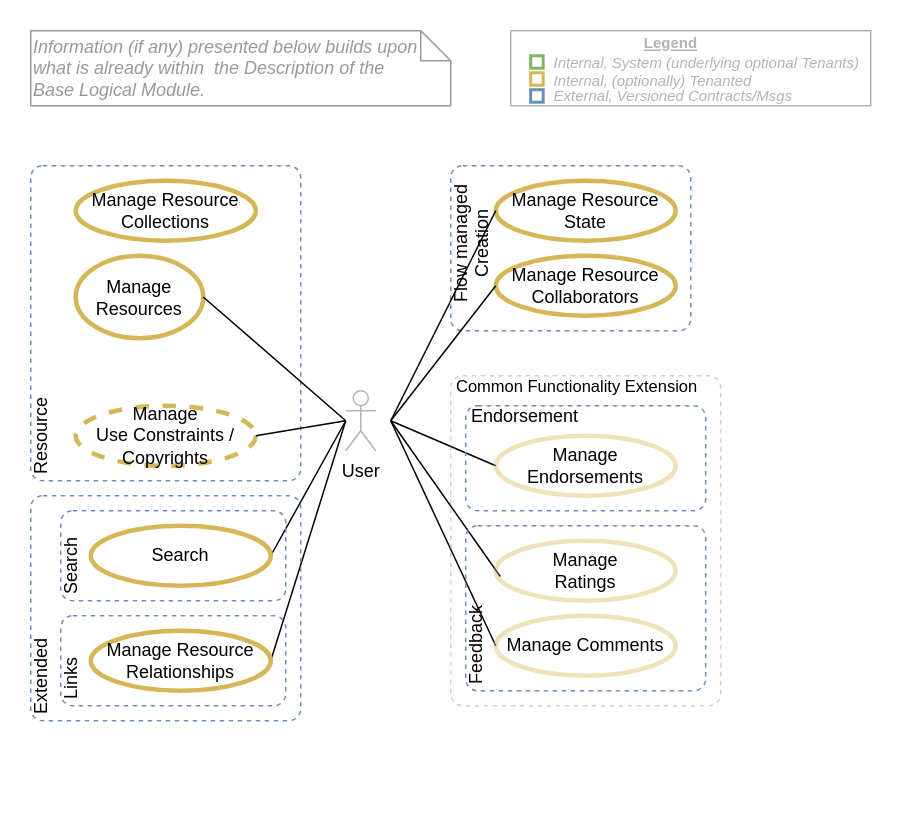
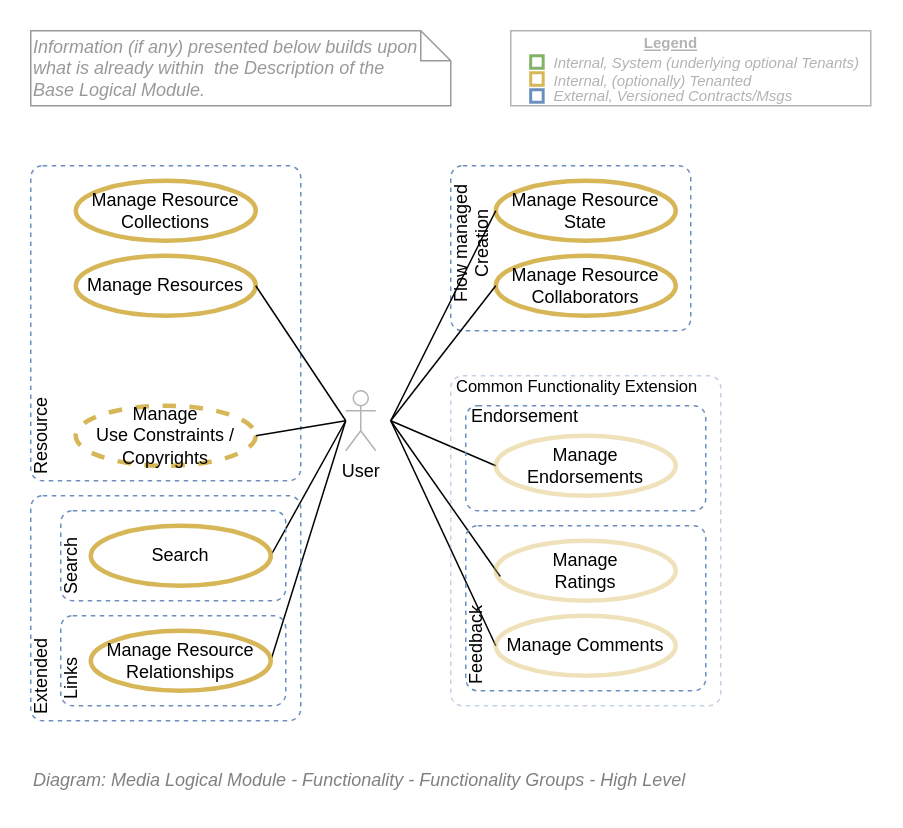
- <mxCell id="14" value="Manage Resources" style="ellipse;whiteSpace=wrap;html=1;shadow=0;glass=0;comic=0;strokeColor=#d6b656;strokeWidth=3;fillColor=none;fontSize=12;align=center;" vertex="1" parent="13"><mxGeometry x="30" y="60" width="85" height="55" as="geometry" /></mxCell>
+ <mxCell id="14" value="Manage Resources" style="ellipse;whiteSpace=wrap;html=1;shadow=0;glass=0;comic=0;strokeColor=#d6b656;strokeWidth=3;fillColor=none;fontSize=12;align=center;" vertex="1" parent="13"><mxGeometry x="30" y="60" width="120" height="40" as="geometry" /></mxCell>
+ <mxCell id="2" value="&lt;font style=&quot;font-size: 12px&quot;&gt;Diagram: Media Logical Module -&amp;nbsp;Functionality - Functionality Groups - High Level&lt;/font&gt;" style="text;strokeColor=none;fillColor=none;html=1;fontSize=12;fontStyle=2;verticalAlign=middle;align=left;shadow=0;glass=0;comic=0;opacity=30;fontColor=#808080;" vertex="1" parent="1"><mxGeometry x="20" y="510" width="520" height="20" as="geometry" /></mxCell>
